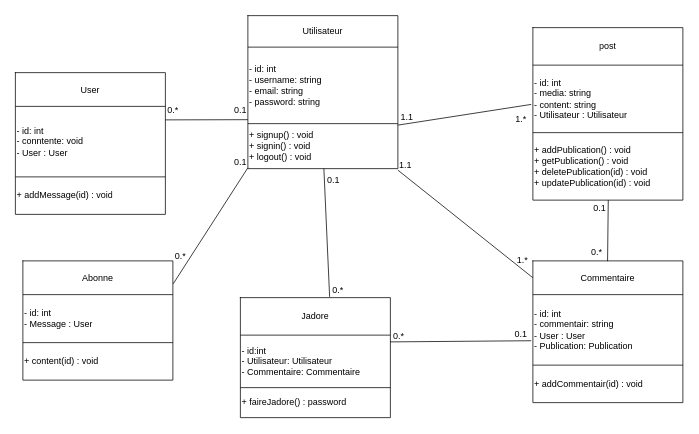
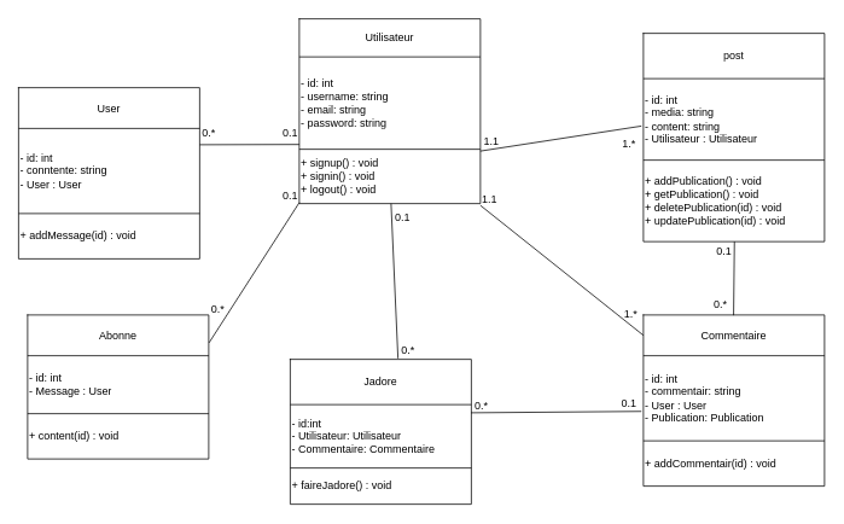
- <mxCell id="49" value="&lt;div style=&quot;&quot;&gt;&lt;span style=&quot;background-color: initial;&quot;&gt;- id: int&lt;/span&gt;&lt;/div&gt;&lt;span style=&quot;&quot;&gt;&lt;div style=&quot;&quot;&gt;&lt;span style=&quot;background-color: initial;&quot;&gt;- conntente: void&lt;/span&gt;&lt;br&gt;&lt;/div&gt;&lt;/span&gt;&lt;span style=&quot;&quot;&gt;&lt;div style=&quot;&quot;&gt;&lt;span style=&quot;background-color: initial;&quot;&gt;- User : User&lt;/span&gt;&lt;br&gt;&lt;/div&gt;&lt;/span&gt;" style="shape=partialRectangle;html=1;whiteSpace=wrap;connectable=0;overflow=hidden;fillColor=none;top=0;left=0;bottom=0;right=0;pointerEvents=1;align=left;" parent="48" vertex="1"><mxGeometry width="200" height="94" as="geometry"><mxRectangle width="200" height="94" as="alternateBounds" /></mxGeometry></mxCell>
+ <mxCell id="49" value="&lt;div style=&quot;&quot;&gt;&lt;span style=&quot;background-color: initial;&quot;&gt;- id: int&lt;/span&gt;&lt;/div&gt;&lt;span style=&quot;&quot;&gt;&lt;div style=&quot;&quot;&gt;&lt;span style=&quot;background-color: initial;&quot;&gt;- conntente: string&lt;/span&gt;&lt;br&gt;&lt;/div&gt;&lt;/span&gt;&lt;span style=&quot;&quot;&gt;&lt;div style=&quot;&quot;&gt;&lt;span style=&quot;background-color: initial;&quot;&gt;- User : User&lt;/span&gt;&lt;br&gt;&lt;/div&gt;&lt;/span&gt;" style="shape=partialRectangle;html=1;whiteSpace=wrap;connectable=0;overflow=hidden;fillColor=none;top=0;left=0;bottom=0;right=0;pointerEvents=1;align=left;" parent="48" vertex="1"><mxGeometry width="200" height="94" as="geometry"><mxRectangle width="200" height="94" as="alternateBounds" /></mxGeometry></mxCell>
- <mxCell id="29" value="+ faireJadore() : password" style="shape=partialRectangle;html=1;whiteSpace=wrap;connectable=0;overflow=hidden;fillColor=none;top=0;left=0;bottom=0;right=0;pointerEvents=1;align=left;" parent="28" vertex="1"><mxGeometry width="200" height="40" as="geometry"><mxRectangle width="200" height="40" as="alternateBounds" /></mxGeometry></mxCell>
+ <mxCell id="29" value="+ faireJadore() : void" style="shape=partialRectangle;html=1;whiteSpace=wrap;connectable=0;overflow=hidden;fillColor=none;top=0;left=0;bottom=0;right=0;pointerEvents=1;align=left;" parent="28" vertex="1"><mxGeometry width="200" height="40" as="geometry"><mxRectangle width="200" height="40" as="alternateBounds" /></mxGeometry></mxCell>
